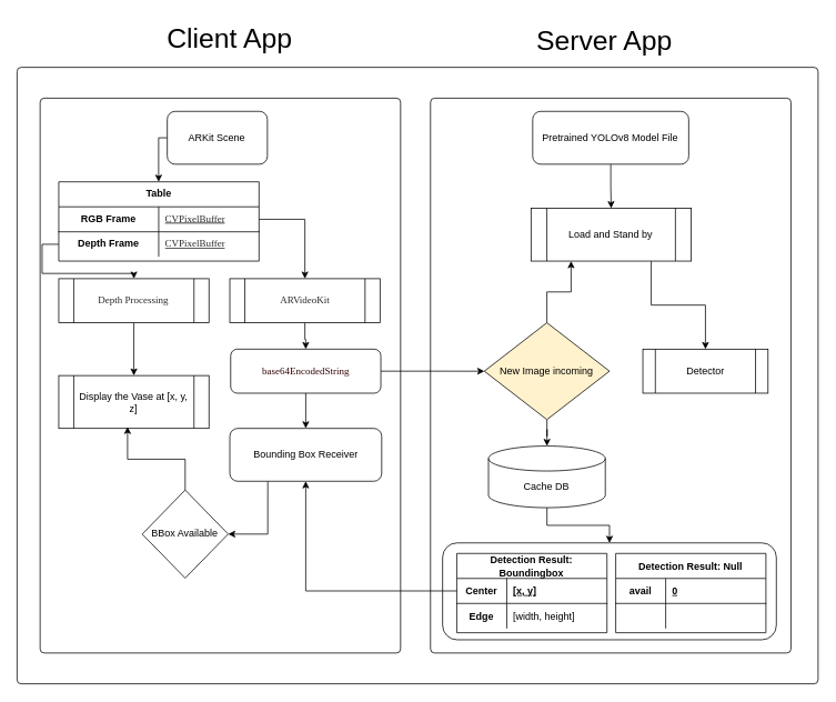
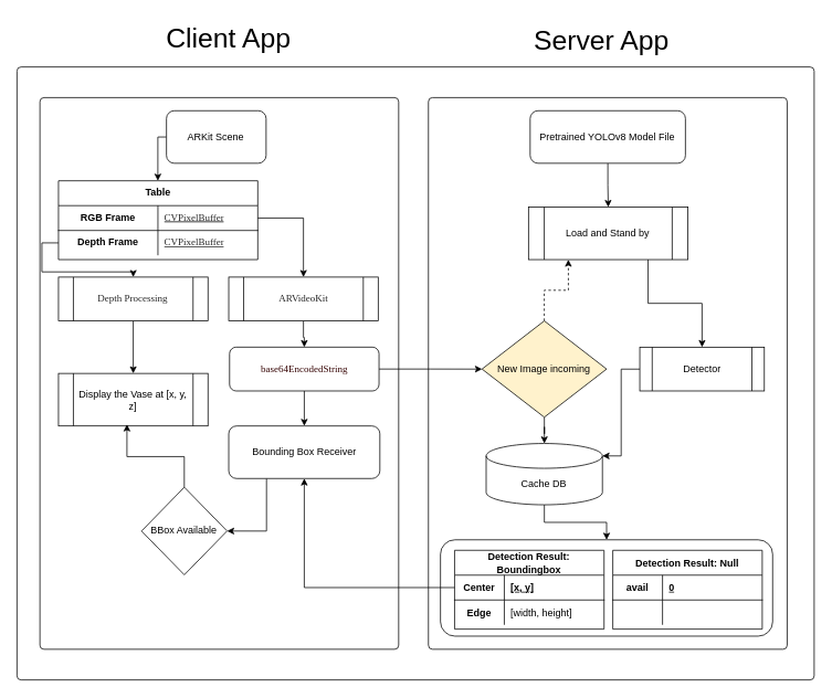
- <mxCell id="27" style="edgeStyle=orthogonalEdgeStyle;rounded=0;orthogonalLoop=1;jettySize=auto;html=1;exitX=0.5;exitY=0;exitDx=0;exitDy=0;entryX=0.25;entryY=1;entryDx=0;entryDy=0;" edge="1" parent="2" source="29" target="26"><mxGeometry relative="1" as="geometry" /></mxCell>
+ <mxCell id="27" style="edgeStyle=orthogonalEdgeStyle;rounded=0;orthogonalLoop=1;jettySize=auto;html=1;exitX=0.5;exitY=0;exitDx=0;exitDy=0;entryX=0.25;entryY=1;entryDx=0;entryDy=0;dashed=1;" edge="1" parent="2" source="29" target="26"><mxGeometry relative="1" as="geometry" /></mxCell>
+ <mxCell id="31" style="edgeStyle=orthogonalEdgeStyle;rounded=0;orthogonalLoop=1;jettySize=auto;html=1;entryX=1;entryY=0;entryDx=0;entryDy=15;entryPerimeter=0;" edge="1" parent="2" source="30" target="22"><mxGeometry relative="1" as="geometry" /></mxCell>
